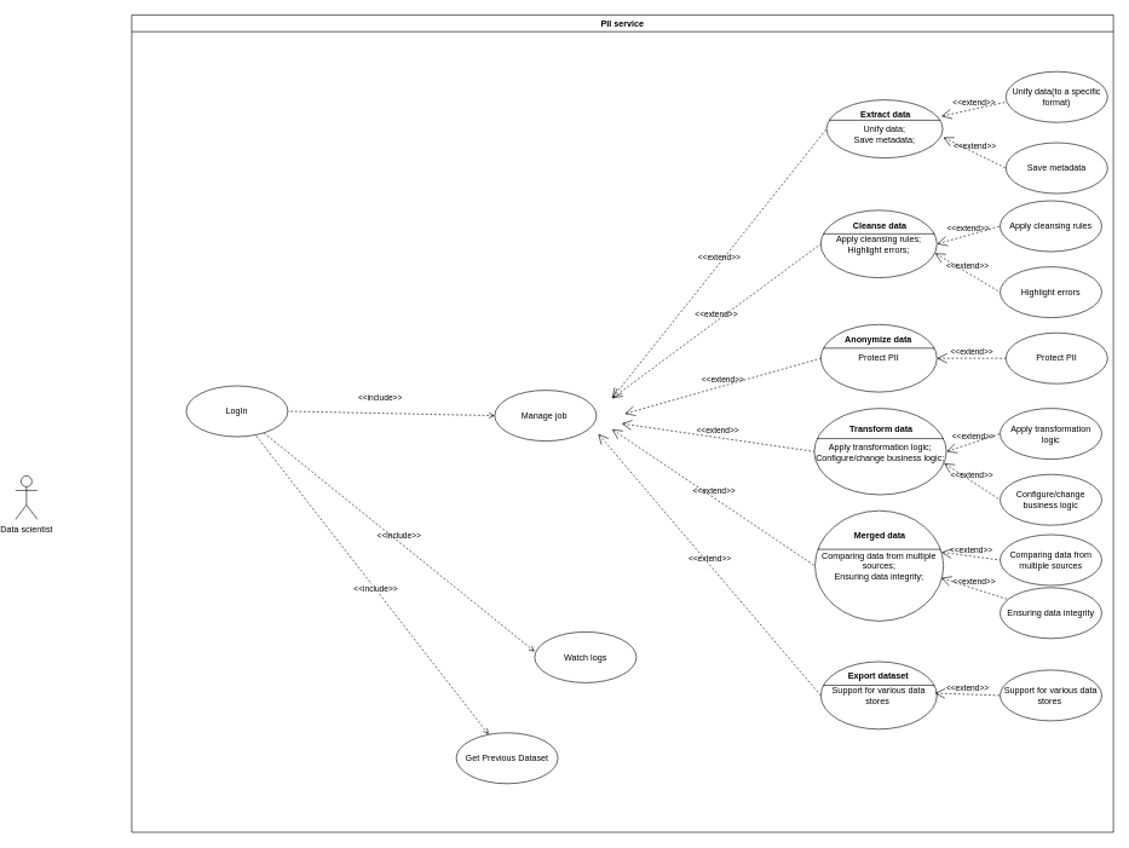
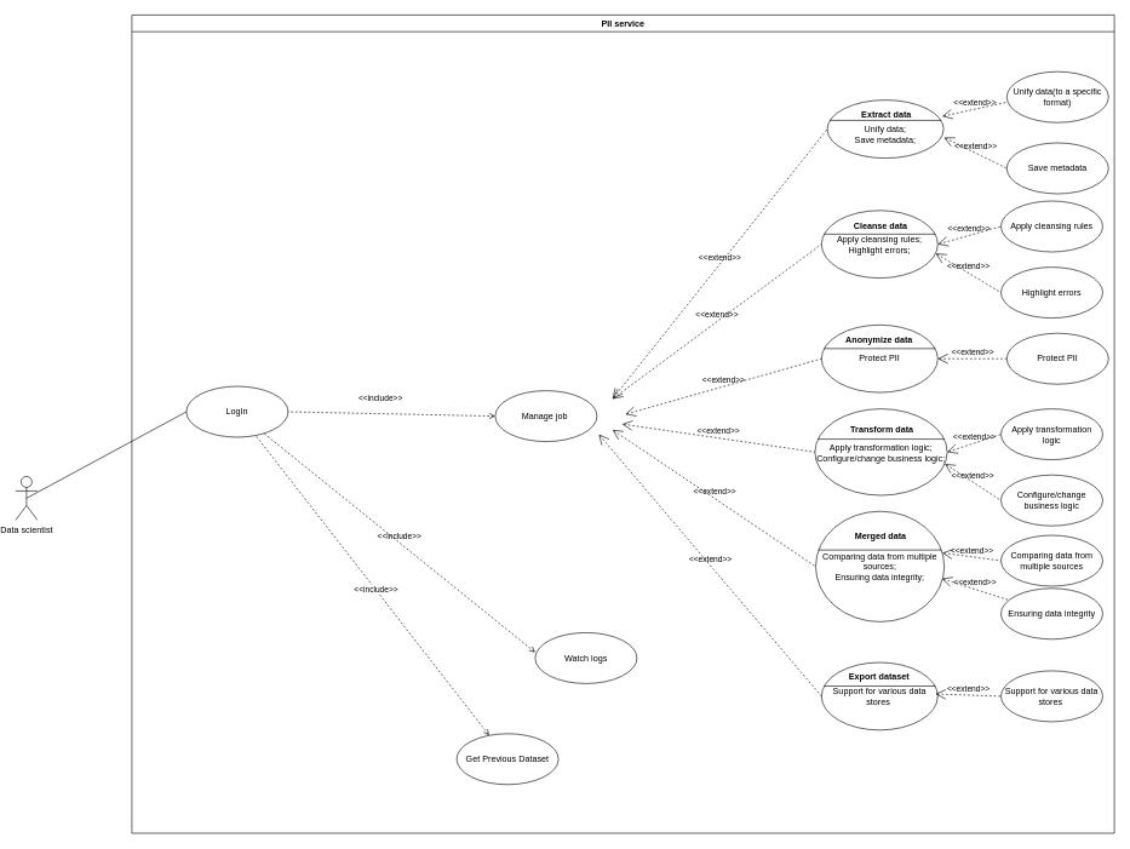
+ <mxCell id="50" value="" style="edgeStyle=none;html=1;endArrow=none;verticalAlign=bottom;rounded=0;entryX=0;entryY=0.5;entryDx=0;entryDy=0;exitX=0.5;exitY=0.5;exitDx=0;exitDy=0;exitPerimeter=0;" parent="1" source="2" target="42" edge="1"><mxGeometry width="160" relative="1" as="geometry"><mxPoint x="83" y="608" as="sourcePoint" /><mxPoint x="259" y="776" as="targetPoint" /></mxGeometry></mxCell>
